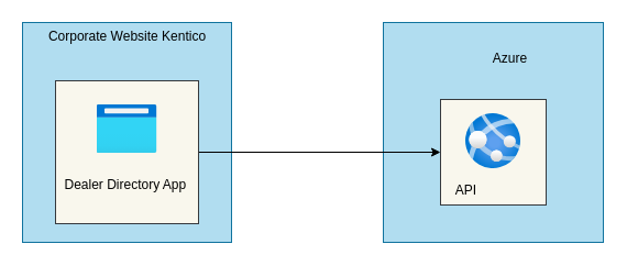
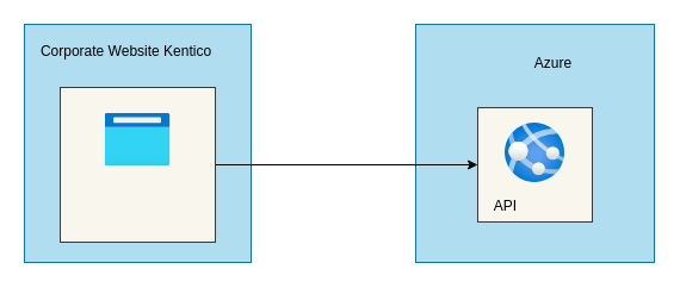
- <mxCell id="6" value="Corporate Website Kentico" style="text;html=1;align=center;verticalAlign=middle;resizable=0;points=[];autosize=1;strokeColor=none;fillColor=none;" vertex="1" parent="1"><mxGeometry x="35" y="23" width="160" height="20" as="geometry" /></mxCell>
+ <mxCell id="6" value="Corporate Website Kentico" style="text;html=1;align=center;verticalAlign=middle;resizable=0;points=[];autosize=1;strokeColor=none;fillColor=none;" vertex="1" parent="1"><mxGeometry x="25" y="33" width="160" height="20" as="geometry" /></mxCell>
- <mxCell id="10" value="Dealer Directory App&amp;nbsp;" style="text;html=1;align=center;verticalAlign=middle;resizable=0;points=[];autosize=1;strokeColor=none;fillColor=none;" vertex="1" parent="1"><mxGeometry x="50" y="158" width="130" height="20" as="geometry" /></mxCell>
